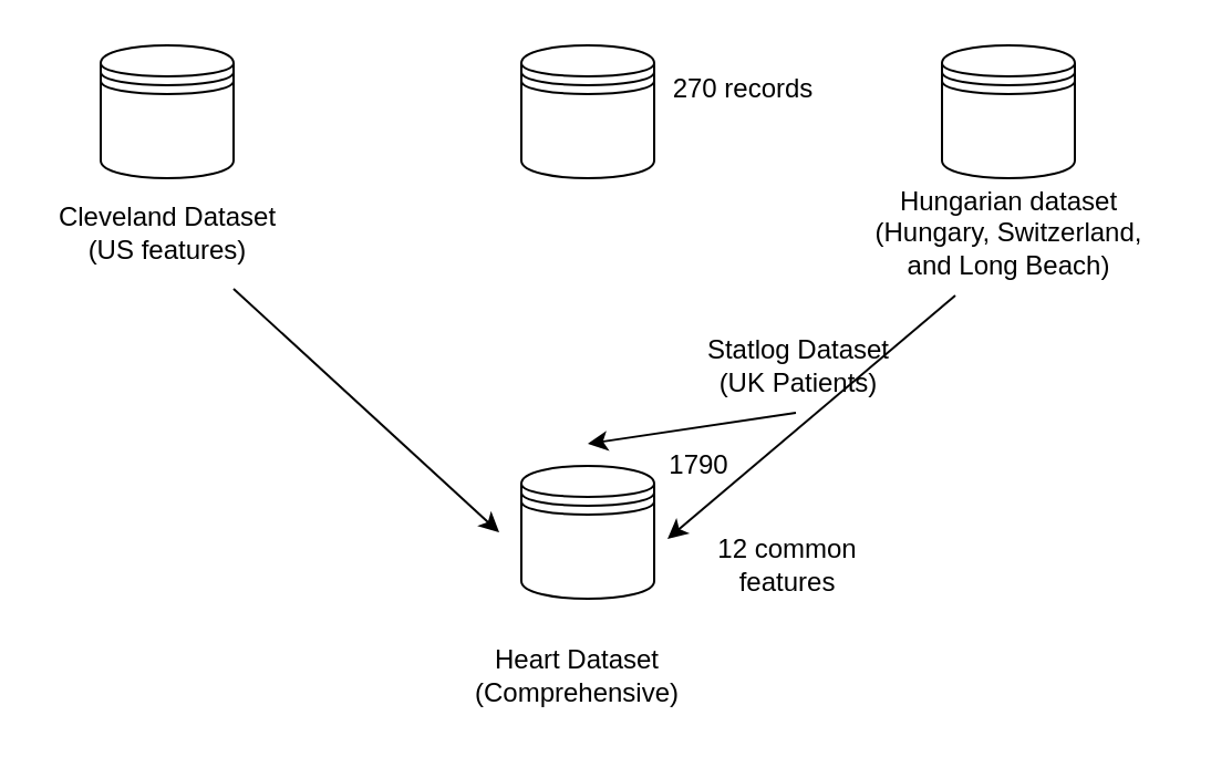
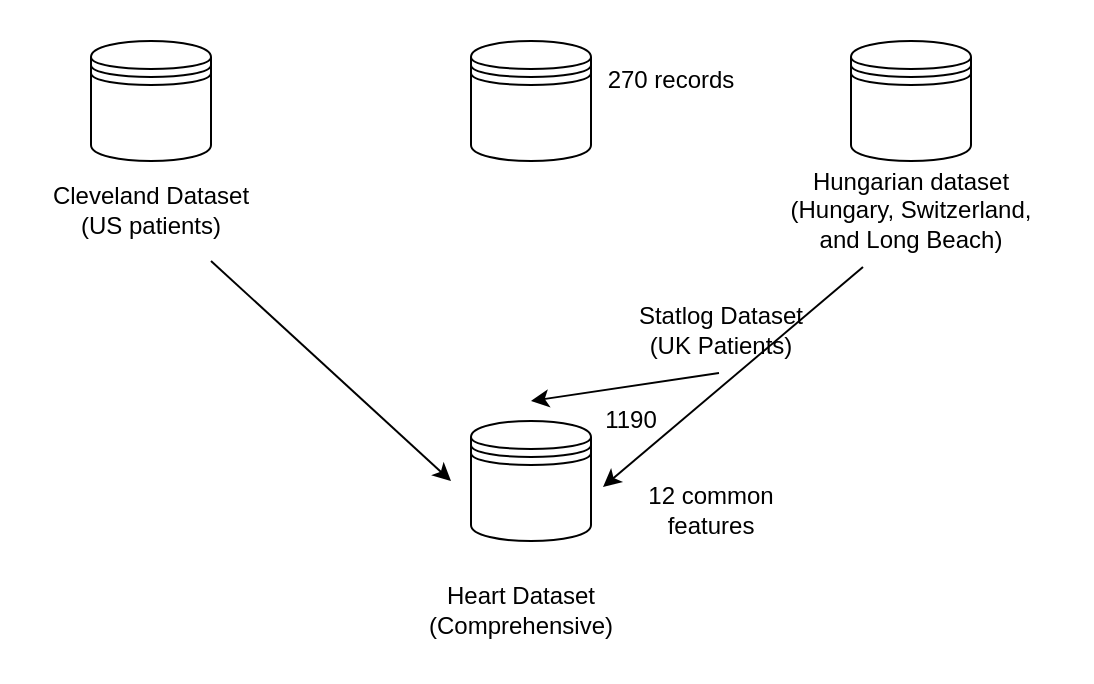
- <mxCell id="6" value="Cleveland Dataset&lt;br&gt;(US features)" style="text;html=1;align=center;verticalAlign=middle;resizable=0;points=[];autosize=1;strokeColor=none;fillColor=none;" vertex="1" parent="1"><mxGeometry x="20" y="90" width="110" height="30" as="geometry" /></mxCell>
+ <mxCell id="6" value="Cleveland Dataset&lt;br&gt;(US patients)" style="text;html=1;align=center;verticalAlign=middle;resizable=0;points=[];autosize=1;strokeColor=none;fillColor=none;" vertex="1" parent="1"><mxGeometry x="20" y="90" width="110" height="30" as="geometry" /></mxCell>
- <mxCell id="14" value="1790" style="text;html=1;align=center;verticalAlign=middle;resizable=0;points=[];autosize=1;strokeColor=none;fillColor=none;" vertex="1" parent="1"><mxGeometry x="295" y="200" width="40" height="20" as="geometry" /></mxCell>
+ <mxCell id="14" value="1190" style="text;html=1;align=center;verticalAlign=middle;resizable=0;points=[];autosize=1;strokeColor=none;fillColor=none;" vertex="1" parent="1"><mxGeometry x="295" y="200" width="40" height="20" as="geometry" /></mxCell>
